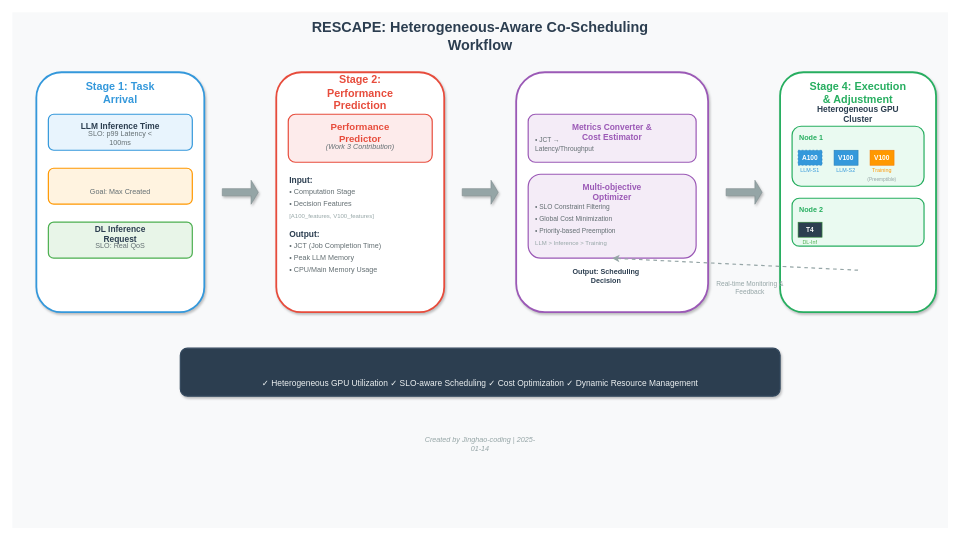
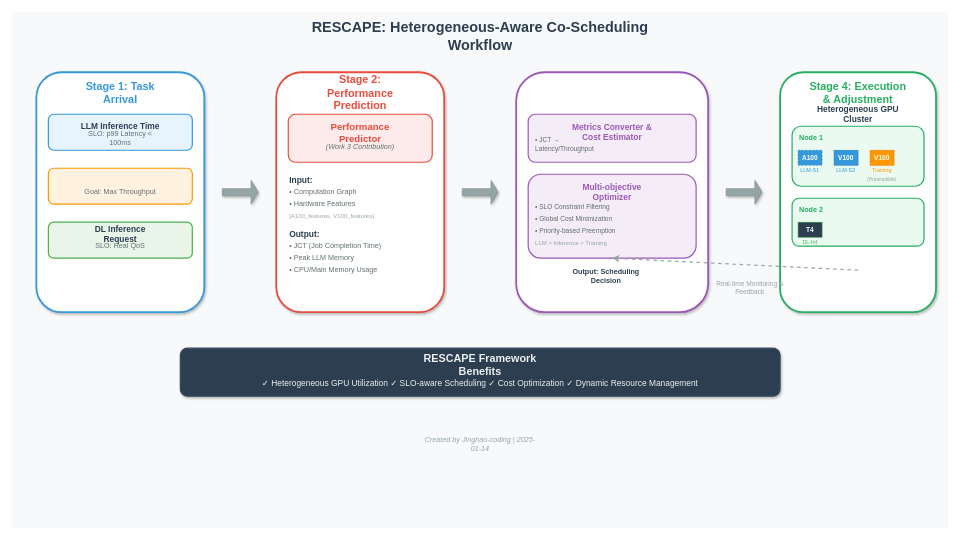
- <mxCell id="10" value="Goal: Max Created" style="text;html=1;strokeColor=none;fillColor=none;align=center;verticalAlign=middle;whiteSpace=wrap;rounded=0;fontSize=12;fontColor=#636e72;" vertex="1" parent="1"><mxGeometry x="130" y="310" width="140" height="20" as="geometry" /></mxCell>
+ <mxCell id="10" value="Goal: Max Throughput" style="text;html=1;strokeColor=none;fillColor=none;align=center;verticalAlign=middle;whiteSpace=wrap;rounded=0;fontSize=12;fontColor=#636e72;" vertex="1" parent="1"><mxGeometry x="130" y="310" width="140" height="20" as="geometry" /></mxCell>
- <mxCell id="21" value="• Computation Stage" style="text;html=1;strokeColor=none;fillColor=none;align=left;verticalAlign=middle;whiteSpace=wrap;rounded=0;fontSize=12;fontColor=#636e72;" vertex="1" parent="1"><mxGeometry x="480" y="310" width="140" height="20" as="geometry" /></mxCell>
+ <mxCell id="21" value="• Computation Graph" style="text;html=1;strokeColor=none;fillColor=none;align=left;verticalAlign=middle;whiteSpace=wrap;rounded=0;fontSize=12;fontColor=#636e72;" vertex="1" parent="1"><mxGeometry x="480" y="310" width="140" height="20" as="geometry" /></mxCell>
- <mxCell id="22" value="• Decision Features" style="text;html=1;strokeColor=none;fillColor=none;align=left;verticalAlign=middle;whiteSpace=wrap;rounded=0;fontSize=12;fontColor=#636e72;" vertex="1" parent="1"><mxGeometry x="480" y="330" width="140" height="20" as="geometry" /></mxCell>
+ <mxCell id="22" value="• Hardware Features" style="text;html=1;strokeColor=none;fillColor=none;align=left;verticalAlign=middle;whiteSpace=wrap;rounded=0;fontSize=12;fontColor=#636e72;" vertex="1" parent="1"><mxGeometry x="480" y="330" width="140" height="20" as="geometry" /></mxCell>
+ <mxCell id="60" value="RESCAPE Framework Benefits" style="text;html=1;strokeColor=none;fillColor=none;align=center;verticalAlign=middle;whiteSpace=wrap;rounded=0;fontSize=18;fontStyle=1;fontColor=#ecf0f1;" vertex="1" parent="1"><mxGeometry x="700" y="595" width="200" height="25" as="geometry" /></mxCell>
